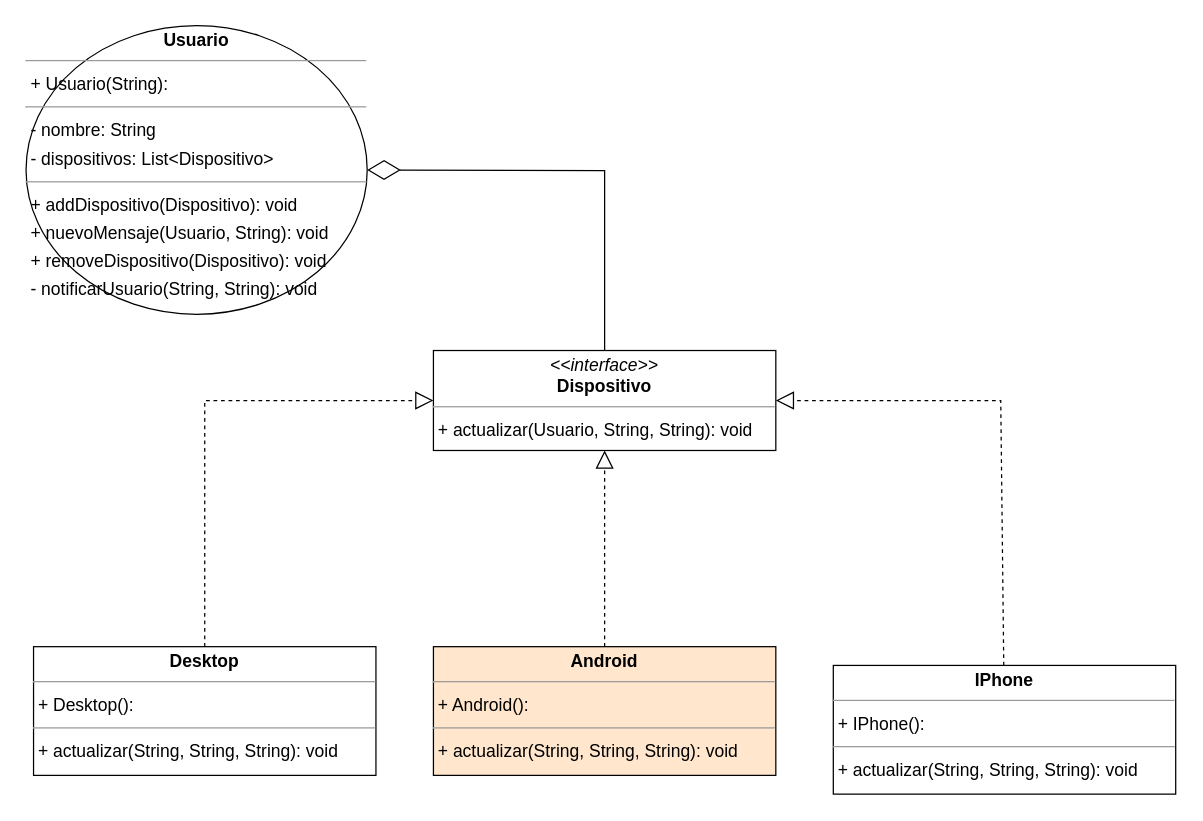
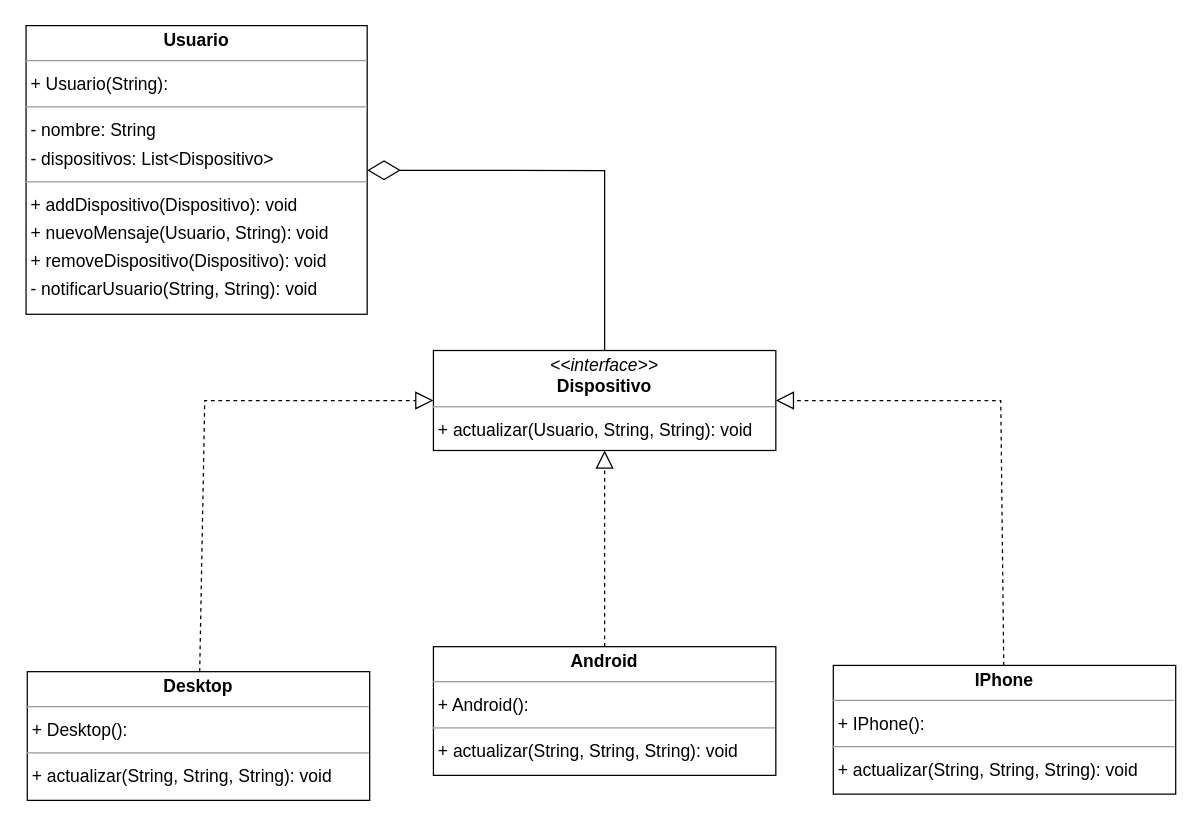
- <mxCell id="6" value="&lt;p style=&quot;margin:0px;margin-top:4px;text-align:center;&quot;&gt;&lt;b&gt;Usuario&lt;/b&gt;&lt;/p&gt;&lt;hr size=&quot;1&quot;/&gt;&lt;p style=&quot;margin:0 0 0 4px;line-height:1.6;&quot;&gt;+ Usuario(String): &lt;/p&gt;&lt;hr size=&quot;1&quot;/&gt;&lt;p style=&quot;margin:0 0 0 4px;line-height:1.6;&quot;&gt;- nombre: String&lt;br/&gt;- dispositivos: List&amp;lt;Dispositivo&amp;gt;&lt;/p&gt;&lt;hr size=&quot;1&quot;/&gt;&lt;p style=&quot;margin:0 0 0 4px;line-height:1.6;&quot;&gt;+ addDispositivo(Dispositivo): void&lt;br/&gt;+ nuevoMensaje(Usuario, String): void&lt;br/&gt;+ removeDispositivo(Dispositivo): void&lt;br/&gt;- notificarUsuario(String, String): void&lt;/p&gt;" style="ellipse;verticalAlign=top;align=left;overflow=fill;fontSize=14;fontFamily=Helvetica;html=1;shadow=0;comic=0;labelBackgroundColor=none;strokeWidth=1;" parent="1" vertex="1"><mxGeometry x="20" y="20" width="273" height="231" as="geometry" /></mxCell>
+ <mxCell id="6" value="&lt;p style=&quot;margin:0px;margin-top:4px;text-align:center;&quot;&gt;&lt;b&gt;Usuario&lt;/b&gt;&lt;/p&gt;&lt;hr size=&quot;1&quot;/&gt;&lt;p style=&quot;margin:0 0 0 4px;line-height:1.6;&quot;&gt;+ Usuario(String): &lt;/p&gt;&lt;hr size=&quot;1&quot;/&gt;&lt;p style=&quot;margin:0 0 0 4px;line-height:1.6;&quot;&gt;- nombre: String&lt;br/&gt;- dispositivos: List&amp;lt;Dispositivo&amp;gt;&lt;/p&gt;&lt;hr size=&quot;1&quot;/&gt;&lt;p style=&quot;margin:0 0 0 4px;line-height:1.6;&quot;&gt;+ addDispositivo(Dispositivo): void&lt;br/&gt;+ nuevoMensaje(Usuario, String): void&lt;br/&gt;+ removeDispositivo(Dispositivo): void&lt;br/&gt;- notificarUsuario(String, String): void&lt;/p&gt;" style="verticalAlign=top;align=left;overflow=fill;fontSize=14;fontFamily=Helvetica;html=1;rounded=0;shadow=0;comic=0;labelBackgroundColor=none;strokeWidth=1;" parent="1" vertex="1"><mxGeometry x="20" y="20" width="273" height="231" as="geometry" /></mxCell>
- <mxCell id="3" value="&lt;p style=&quot;margin:0px;margin-top:4px;text-align:center;&quot;&gt;&lt;b&gt;Desktop&lt;/b&gt;&lt;/p&gt;&lt;hr size=&quot;1&quot;/&gt;&lt;p style=&quot;margin:0 0 0 4px;line-height:1.6;&quot;&gt;+ Desktop(): &lt;/p&gt;&lt;hr size=&quot;1&quot;/&gt;&lt;p style=&quot;margin:0 0 0 4px;line-height:1.6;&quot;&gt;+ actualizar(String, String, String): void&lt;/p&gt;" style="verticalAlign=top;align=left;overflow=fill;fontSize=14;fontFamily=Helvetica;html=1;rounded=0;shadow=0;comic=0;labelBackgroundColor=none;strokeWidth=1;" parent="1" vertex="1"><mxGeometry x="26" y="517" width="274" height="103" as="geometry" /></mxCell>
+ <mxCell id="3" value="&lt;p style=&quot;margin:0px;margin-top:4px;text-align:center;&quot;&gt;&lt;b&gt;Desktop&lt;/b&gt;&lt;/p&gt;&lt;hr size=&quot;1&quot;/&gt;&lt;p style=&quot;margin:0 0 0 4px;line-height:1.6;&quot;&gt;+ Desktop(): &lt;/p&gt;&lt;hr size=&quot;1&quot;/&gt;&lt;p style=&quot;margin:0 0 0 4px;line-height:1.6;&quot;&gt;+ actualizar(String, String, String): void&lt;/p&gt;" style="verticalAlign=top;align=left;overflow=fill;fontSize=14;fontFamily=Helvetica;html=1;rounded=0;shadow=0;comic=0;labelBackgroundColor=none;strokeWidth=1;" parent="1" vertex="1"><mxGeometry x="21" y="537" width="274" height="103" as="geometry" /></mxCell>
- <mxCell id="2" value="&lt;p style=&quot;margin:0px;margin-top:4px;text-align:center;&quot;&gt;&lt;b&gt;Android&lt;/b&gt;&lt;/p&gt;&lt;hr size=&quot;1&quot;/&gt;&lt;p style=&quot;margin:0 0 0 4px;line-height:1.6;&quot;&gt;+ Android(): &lt;/p&gt;&lt;hr size=&quot;1&quot;/&gt;&lt;p style=&quot;margin:0 0 0 4px;line-height:1.6;&quot;&gt;+ actualizar(String, String, String): void&lt;/p&gt;" style="verticalAlign=top;align=left;overflow=fill;fontSize=14;fontFamily=Helvetica;html=1;rounded=0;shadow=0;comic=0;labelBackgroundColor=none;strokeWidth=1;fillColor=#ffe6cc;" parent="1" vertex="1"><mxGeometry x="346" y="517" width="274" height="103" as="geometry" /></mxCell>
+ <mxCell id="2" value="&lt;p style=&quot;margin:0px;margin-top:4px;text-align:center;&quot;&gt;&lt;b&gt;Android&lt;/b&gt;&lt;/p&gt;&lt;hr size=&quot;1&quot;/&gt;&lt;p style=&quot;margin:0 0 0 4px;line-height:1.6;&quot;&gt;+ Android(): &lt;/p&gt;&lt;hr size=&quot;1&quot;/&gt;&lt;p style=&quot;margin:0 0 0 4px;line-height:1.6;&quot;&gt;+ actualizar(String, String, String): void&lt;/p&gt;" style="verticalAlign=top;align=left;overflow=fill;fontSize=14;fontFamily=Helvetica;html=1;rounded=0;shadow=0;comic=0;labelBackgroundColor=none;strokeWidth=1;" parent="1" vertex="1"><mxGeometry x="346" y="517" width="274" height="103" as="geometry" /></mxCell>
